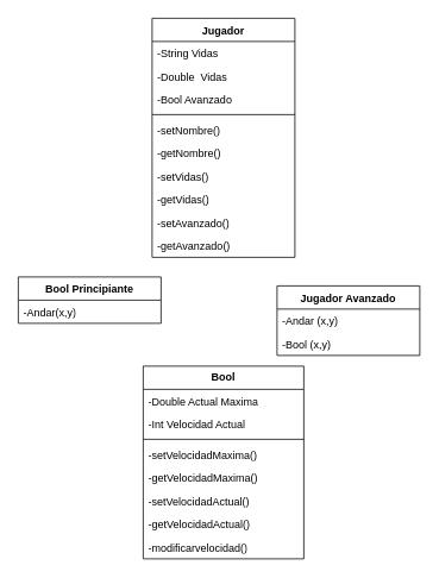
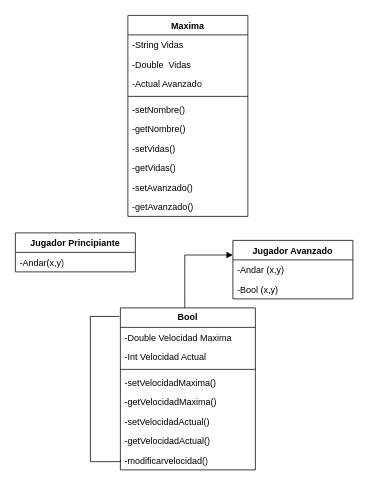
- <mxCell id="4" value="Jugador" style="swimlane;fontStyle=1;align=center;verticalAlign=top;childLayout=stackLayout;horizontal=1;startSize=26;horizontalStack=0;resizeParent=1;resizeParentMax=0;resizeLast=0;collapsible=1;marginBottom=0;whiteSpace=wrap;html=1;" vertex="1" parent="1"><mxGeometry x="170" y="20" width="160" height="268" as="geometry" /></mxCell>
+ <mxCell id="4" value="Maxima" style="swimlane;fontStyle=1;align=center;verticalAlign=top;childLayout=stackLayout;horizontal=1;startSize=26;horizontalStack=0;resizeParent=1;resizeParentMax=0;resizeLast=0;collapsible=1;marginBottom=0;whiteSpace=wrap;html=1;" vertex="1" parent="1"><mxGeometry x="170" y="20" width="160" height="268" as="geometry" /></mxCell>
- <mxCell id="7" value="-Bool Avanzado" style="text;strokeColor=none;fillColor=none;align=left;verticalAlign=top;spacingLeft=4;spacingRight=4;overflow=hidden;rotatable=0;points=[[0,0.5],[1,0.5]];portConstraint=eastwest;whiteSpace=wrap;html=1;" vertex="1" parent="4"><mxGeometry y="78" width="160" height="26" as="geometry" /></mxCell>
+ <mxCell id="7" value="-Actual Avanzado" style="text;strokeColor=none;fillColor=none;align=left;verticalAlign=top;spacingLeft=4;spacingRight=4;overflow=hidden;rotatable=0;points=[[0,0.5],[1,0.5]];portConstraint=eastwest;whiteSpace=wrap;html=1;" vertex="1" parent="4"><mxGeometry y="78" width="160" height="26" as="geometry" /></mxCell>
- <mxCell id="2" value="Bool Principiante" style="swimlane;fontStyle=1;align=center;verticalAlign=top;childLayout=stackLayout;horizontal=1;startSize=26;horizontalStack=0;resizeParent=1;resizeParentMax=0;resizeLast=0;collapsible=1;marginBottom=0;whiteSpace=wrap;html=1;" vertex="1" parent="1"><mxGeometry x="20" y="310" width="160" height="52" as="geometry" /></mxCell>
+ <mxCell id="2" value="Jugador Principiante" style="swimlane;fontStyle=1;align=center;verticalAlign=top;childLayout=stackLayout;horizontal=1;startSize=26;horizontalStack=0;resizeParent=1;resizeParentMax=0;resizeLast=0;collapsible=1;marginBottom=0;whiteSpace=wrap;html=1;" vertex="1" parent="1"><mxGeometry x="20" y="310" width="160" height="52" as="geometry" /></mxCell>
+ <mxCell id="28" value="" style="endArrow=block;endFill=1;html=1;edgeStyle=orthogonalEdgeStyle;align=left;verticalAlign=top;rounded=0;exitX=0.477;exitY=0.001;exitDx=0;exitDy=0;entryX=0;entryY=0.25;entryDx=0;entryDy=0;exitPerimeter=0;" edge="1" parent="1" source="18" target="15"><mxGeometry x="-1" relative="1" as="geometry"><mxPoint x="400" y="330" as="sourcePoint" /><mxPoint x="340" y="44" as="targetPoint" /></mxGeometry></mxCell>
- <mxCell id="19" value="-Double Actual Maxima" style="text;strokeColor=none;fillColor=none;align=left;verticalAlign=top;spacingLeft=4;spacingRight=4;overflow=hidden;rotatable=0;points=[[0,0.5],[1,0.5]];portConstraint=eastwest;whiteSpace=wrap;html=1;" vertex="1" parent="18"><mxGeometry y="26" width="180" height="26" as="geometry" /></mxCell>
+ <mxCell id="19" value="-Double Velocidad Maxima" style="text;strokeColor=none;fillColor=none;align=left;verticalAlign=top;spacingLeft=4;spacingRight=4;overflow=hidden;rotatable=0;points=[[0,0.5],[1,0.5]];portConstraint=eastwest;whiteSpace=wrap;html=1;" vertex="1" parent="18"><mxGeometry y="26" width="180" height="26" as="geometry" /></mxCell>
+ <mxCell id="27" value="" style="endArrow=none;html=1;edgeStyle=orthogonalEdgeStyle;rounded=0;exitX=0;exitY=0.5;exitDx=0;exitDy=0;entryX=-0.007;entryY=0.053;entryDx=0;entryDy=0;entryPerimeter=0;" edge="1" parent="18" source="26" target="18"><mxGeometry relative="1" as="geometry"><mxPoint x="10" y="120" as="sourcePoint" /><mxPoint x="170" y="120" as="targetPoint" /><Array as="points"><mxPoint y="205" /><mxPoint x="-40" y="205" /><mxPoint x="-40" y="11" /></Array></mxGeometry></mxCell>
